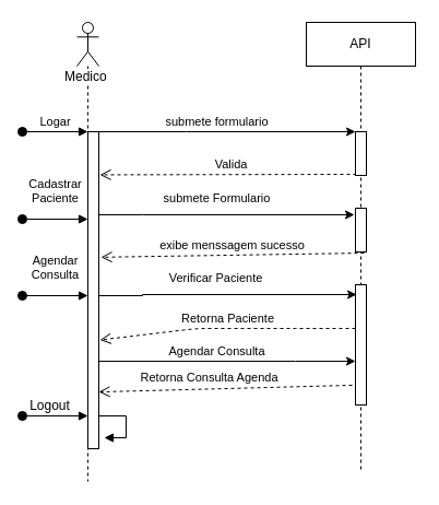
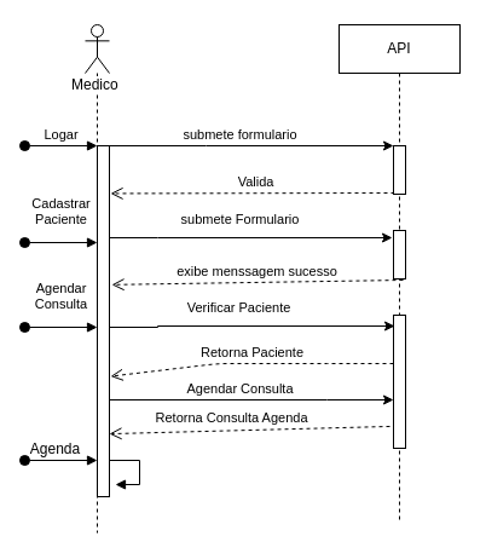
- <mxCell id="21" value="Logout" style="text;html=1;align=center;verticalAlign=middle;resizable=0;points=[];autosize=1;" parent="1" vertex="1"><mxGeometry x="20" y="361" width="50" height="20" as="geometry" /></mxCell>
+ <mxCell id="21" value="Agenda" style="text;html=1;align=center;verticalAlign=middle;resizable=0;points=[];autosize=1;" parent="1" vertex="1"><mxGeometry x="20" y="361" width="50" height="20" as="geometry" /></mxCell>
